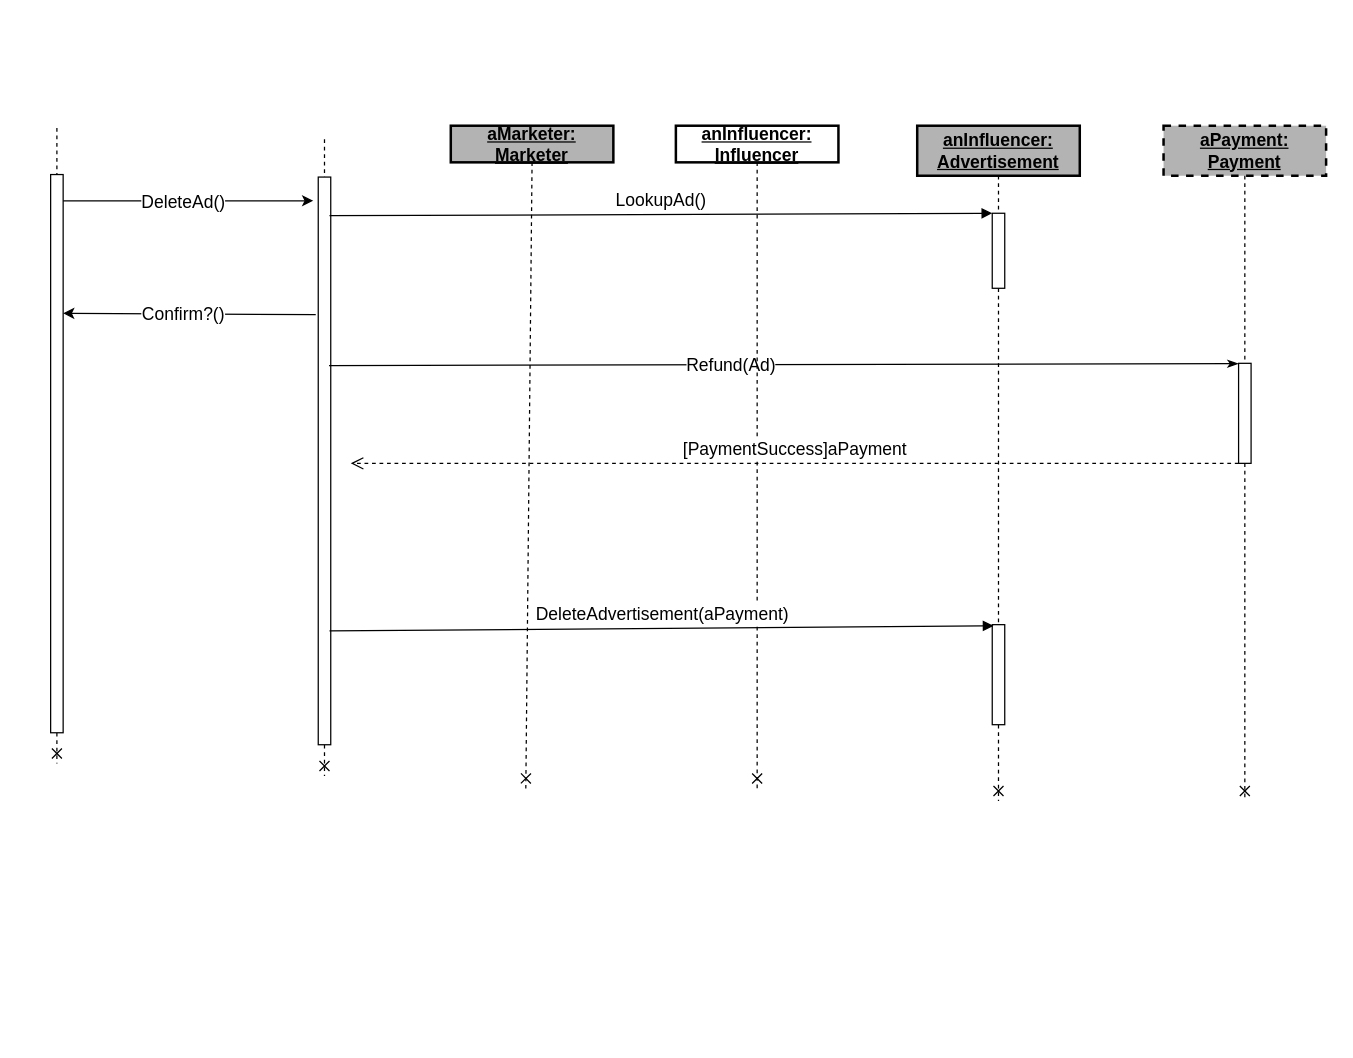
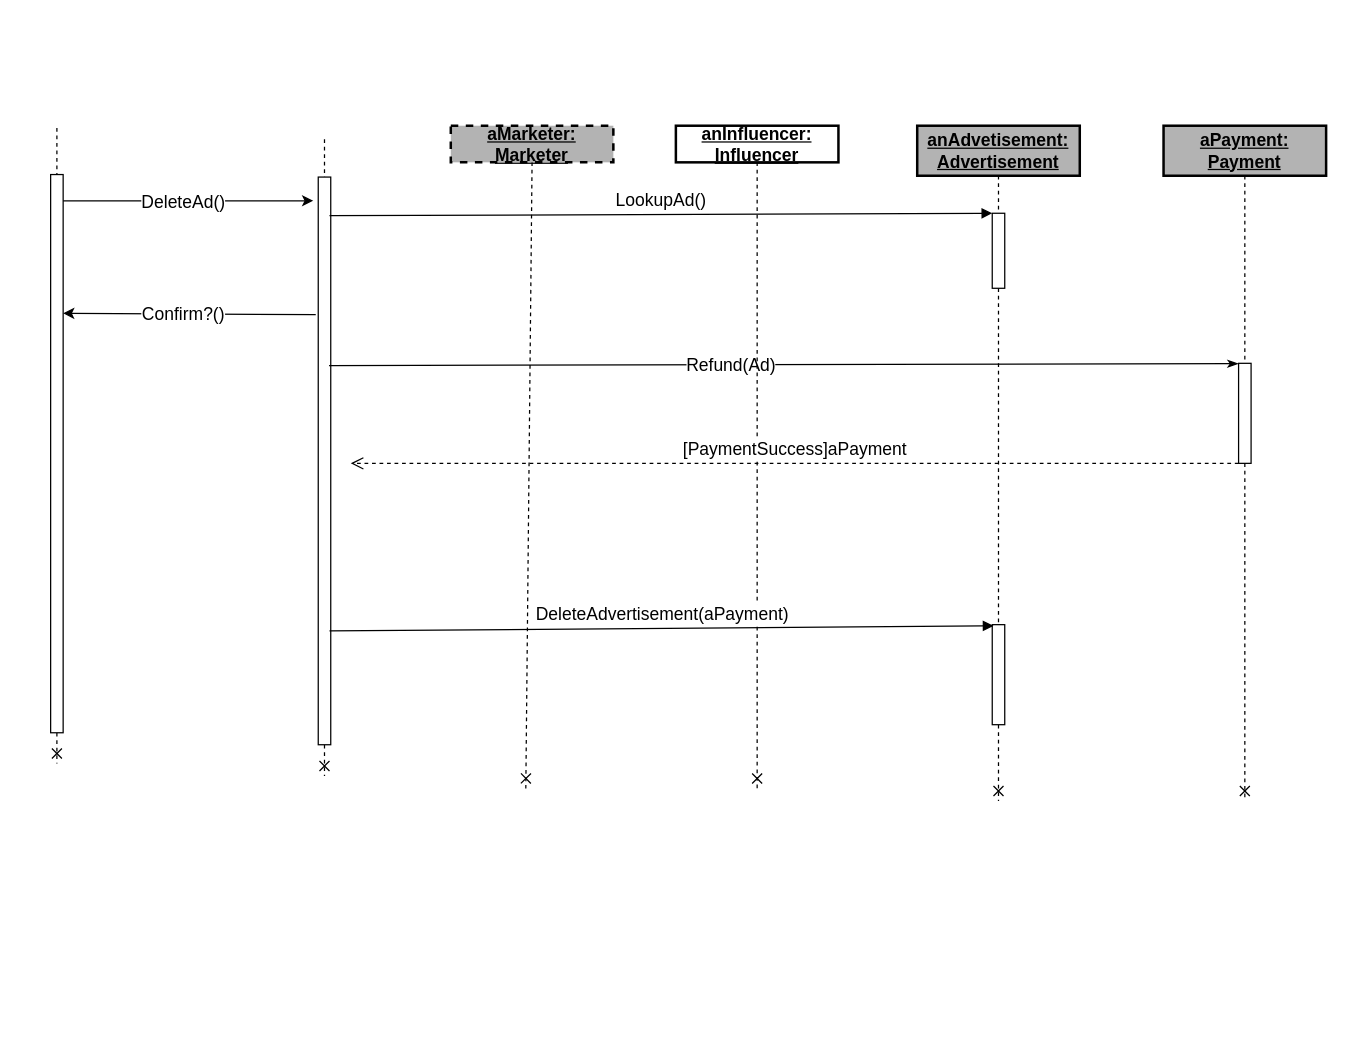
- <mxCell id="14" value="&lt;b style=&quot;font-size: 14px;&quot;&gt;&lt;u style=&quot;font-size: 14px;&quot;&gt;aMarketer: Marketer&lt;/u&gt;&lt;/b&gt;" style="rounded=0;whiteSpace=wrap;html=1;fillColor=#B3B3B3;strokeWidth=2;fontSize=14;" parent="12" vertex="1"><mxGeometry width="130" height="29.282" as="geometry" /></mxCell>
+ <mxCell id="14" value="&lt;b style=&quot;font-size: 14px;&quot;&gt;&lt;u style=&quot;font-size: 14px;&quot;&gt;aMarketer: Marketer&lt;/u&gt;&lt;/b&gt;" style="rounded=0;whiteSpace=wrap;html=1;fillColor=#B3B3B3;strokeWidth=2;fontSize=14;dashed=1;" parent="12" vertex="1"><mxGeometry width="130" height="29.282" as="geometry" /></mxCell>
- <mxCell id="19" value="&lt;b style=&quot;font-size: 14px;&quot;&gt;&lt;u style=&quot;font-size: 14px;&quot;&gt;anInfluencer: Advertisement&lt;br style=&quot;font-size: 14px;&quot;&gt;&lt;/u&gt;&lt;/b&gt;" style="rounded=0;whiteSpace=wrap;html=1;fillColor=#B3B3B3;strokeWidth=2;fontSize=14;" parent="17" vertex="1"><mxGeometry x="13" width="130" height="40" as="geometry" /></mxCell>
+ <mxCell id="19" value="&lt;b style=&quot;font-size: 14px;&quot;&gt;&lt;u style=&quot;font-size: 14px;&quot;&gt;anAdvetisement: Advertisement&lt;br style=&quot;font-size: 14px;&quot;&gt;&lt;/u&gt;&lt;/b&gt;" style="rounded=0;whiteSpace=wrap;html=1;fillColor=#B3B3B3;strokeWidth=2;fontSize=14;" parent="17" vertex="1"><mxGeometry x="13" width="130" height="40" as="geometry" /></mxCell>
- <mxCell id="31" value="&lt;u&gt;&lt;b&gt;aPayment: Payment&lt;/b&gt;&lt;/u&gt;" style="rounded=0;whiteSpace=wrap;html=1;fillColor=#B3B3B3;strokeWidth=2;fontSize=14;dashed=1;" parent="1" vertex="1"><mxGeometry x="930" y="100" width="130" height="40" as="geometry" /></mxCell>
+ <mxCell id="31" value="&lt;u&gt;&lt;b&gt;aPayment: Payment&lt;/b&gt;&lt;/u&gt;" style="rounded=0;whiteSpace=wrap;html=1;fillColor=#B3B3B3;strokeWidth=2;fontSize=14;" parent="1" vertex="1"><mxGeometry x="930" y="100" width="130" height="40" as="geometry" /></mxCell>
